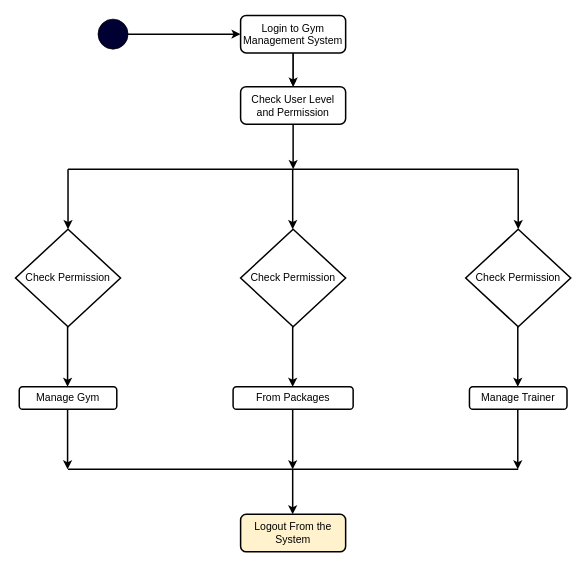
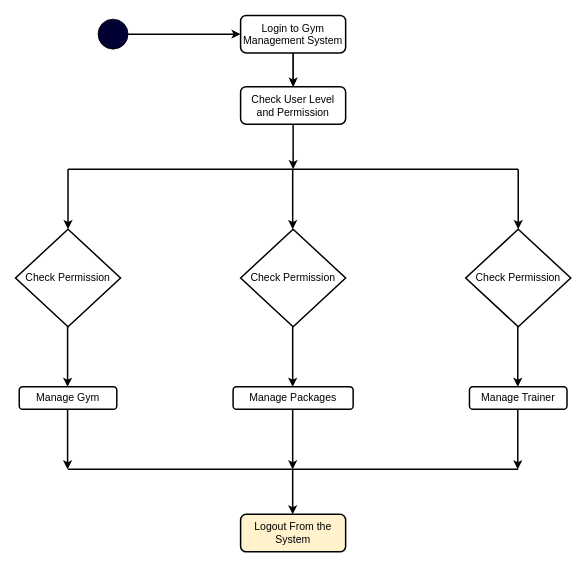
- <mxCell id="21" value="&lt;font style=&quot;font-size: 14px;&quot;&gt;From Packages&lt;/font&gt;" style="rounded=1;whiteSpace=wrap;html=1;strokeWidth=2;" vertex="1" parent="1"><mxGeometry x="310" y="515" width="160" height="30" as="geometry" /></mxCell>
+ <mxCell id="21" value="&lt;font style=&quot;font-size: 14px;&quot;&gt;Manage Packages&lt;/font&gt;" style="rounded=1;whiteSpace=wrap;html=1;strokeWidth=2;" vertex="1" parent="1"><mxGeometry x="310" y="515" width="160" height="30" as="geometry" /></mxCell>
